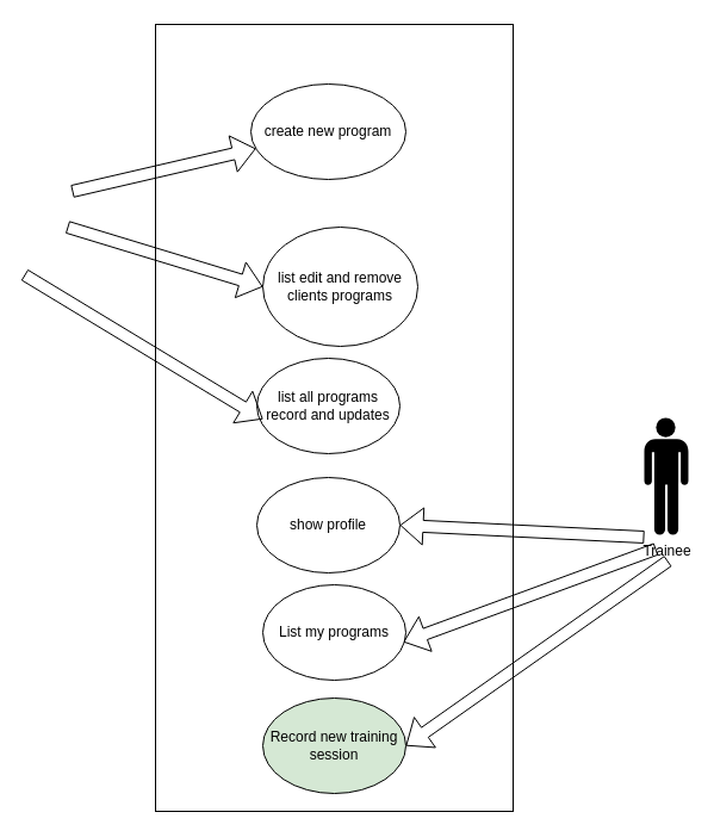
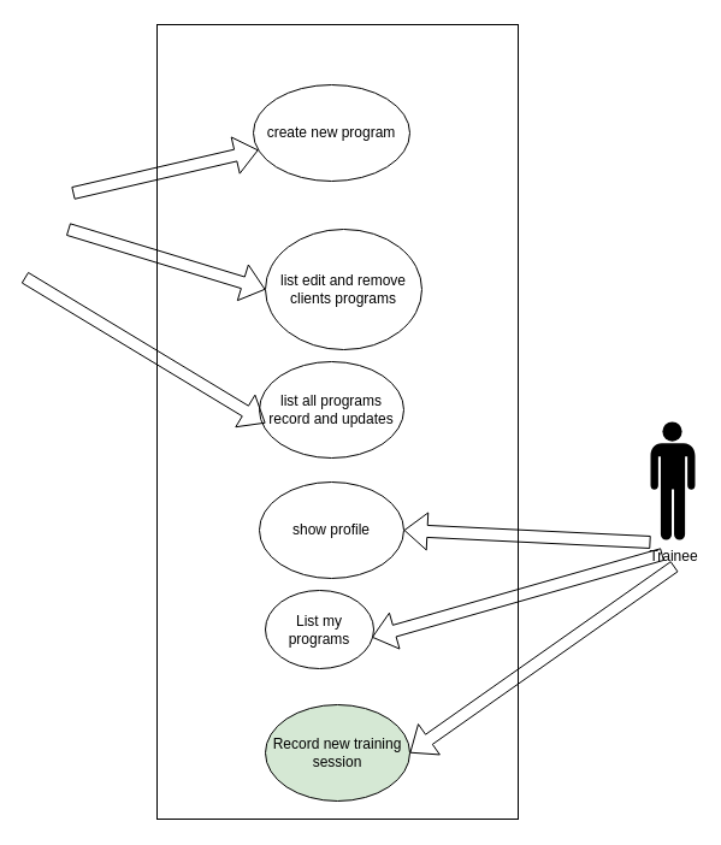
- <mxCell id="11" value="List my programs" style="ellipse;whiteSpace=wrap;html=1;" vertex="1" parent="1"><mxGeometry x="220" y="490" width="120" height="80" as="geometry" /></mxCell>
+ <mxCell id="11" value="List my programs" style="ellipse;whiteSpace=wrap;html=1;" vertex="1" parent="1"><mxGeometry x="220" y="490" width="90" height="65" as="geometry" /></mxCell>
